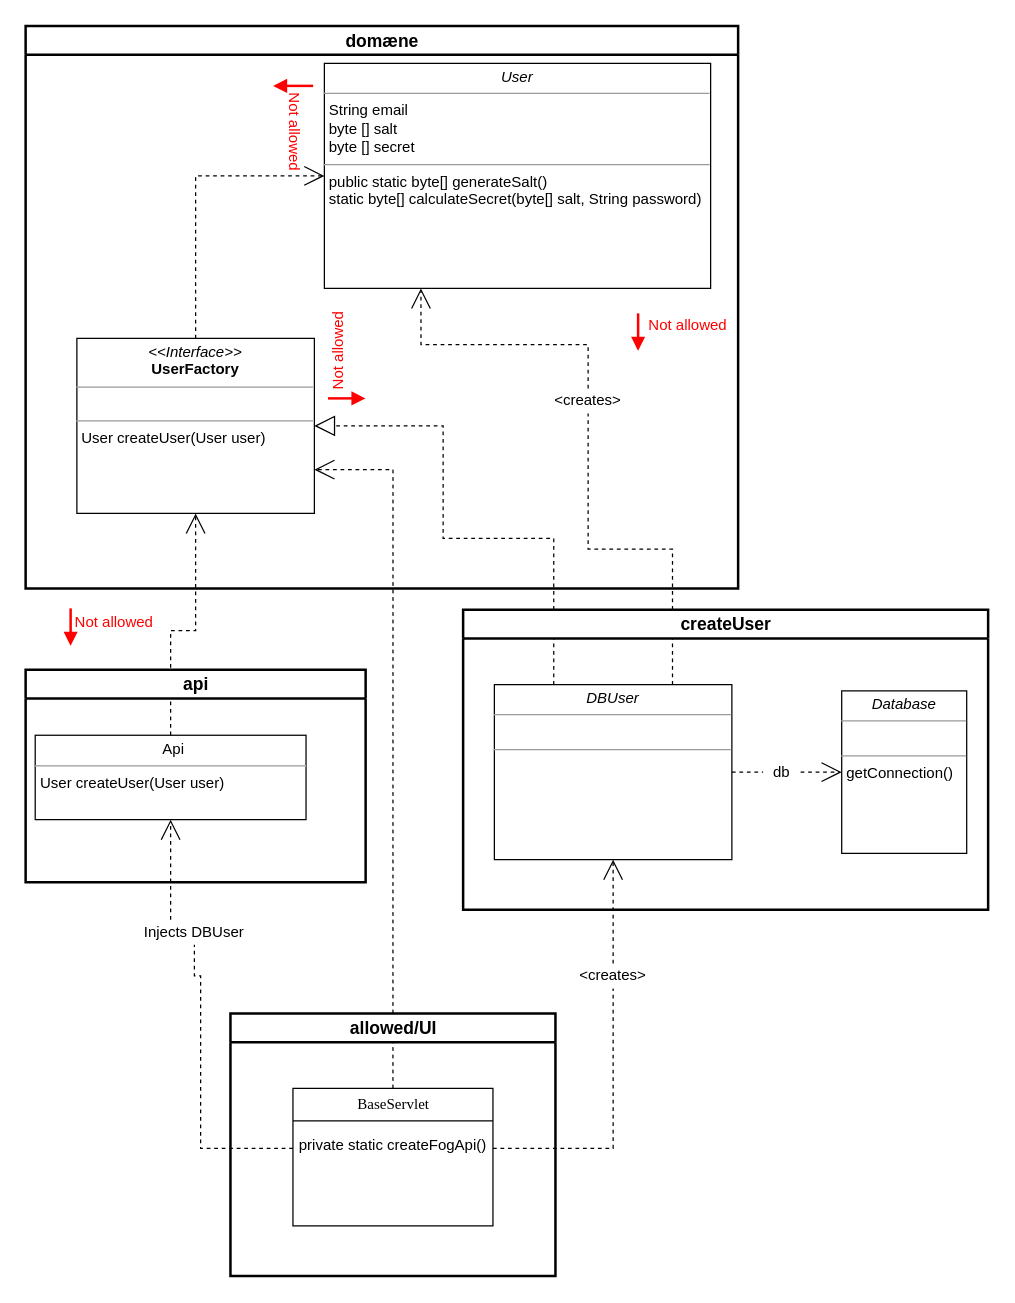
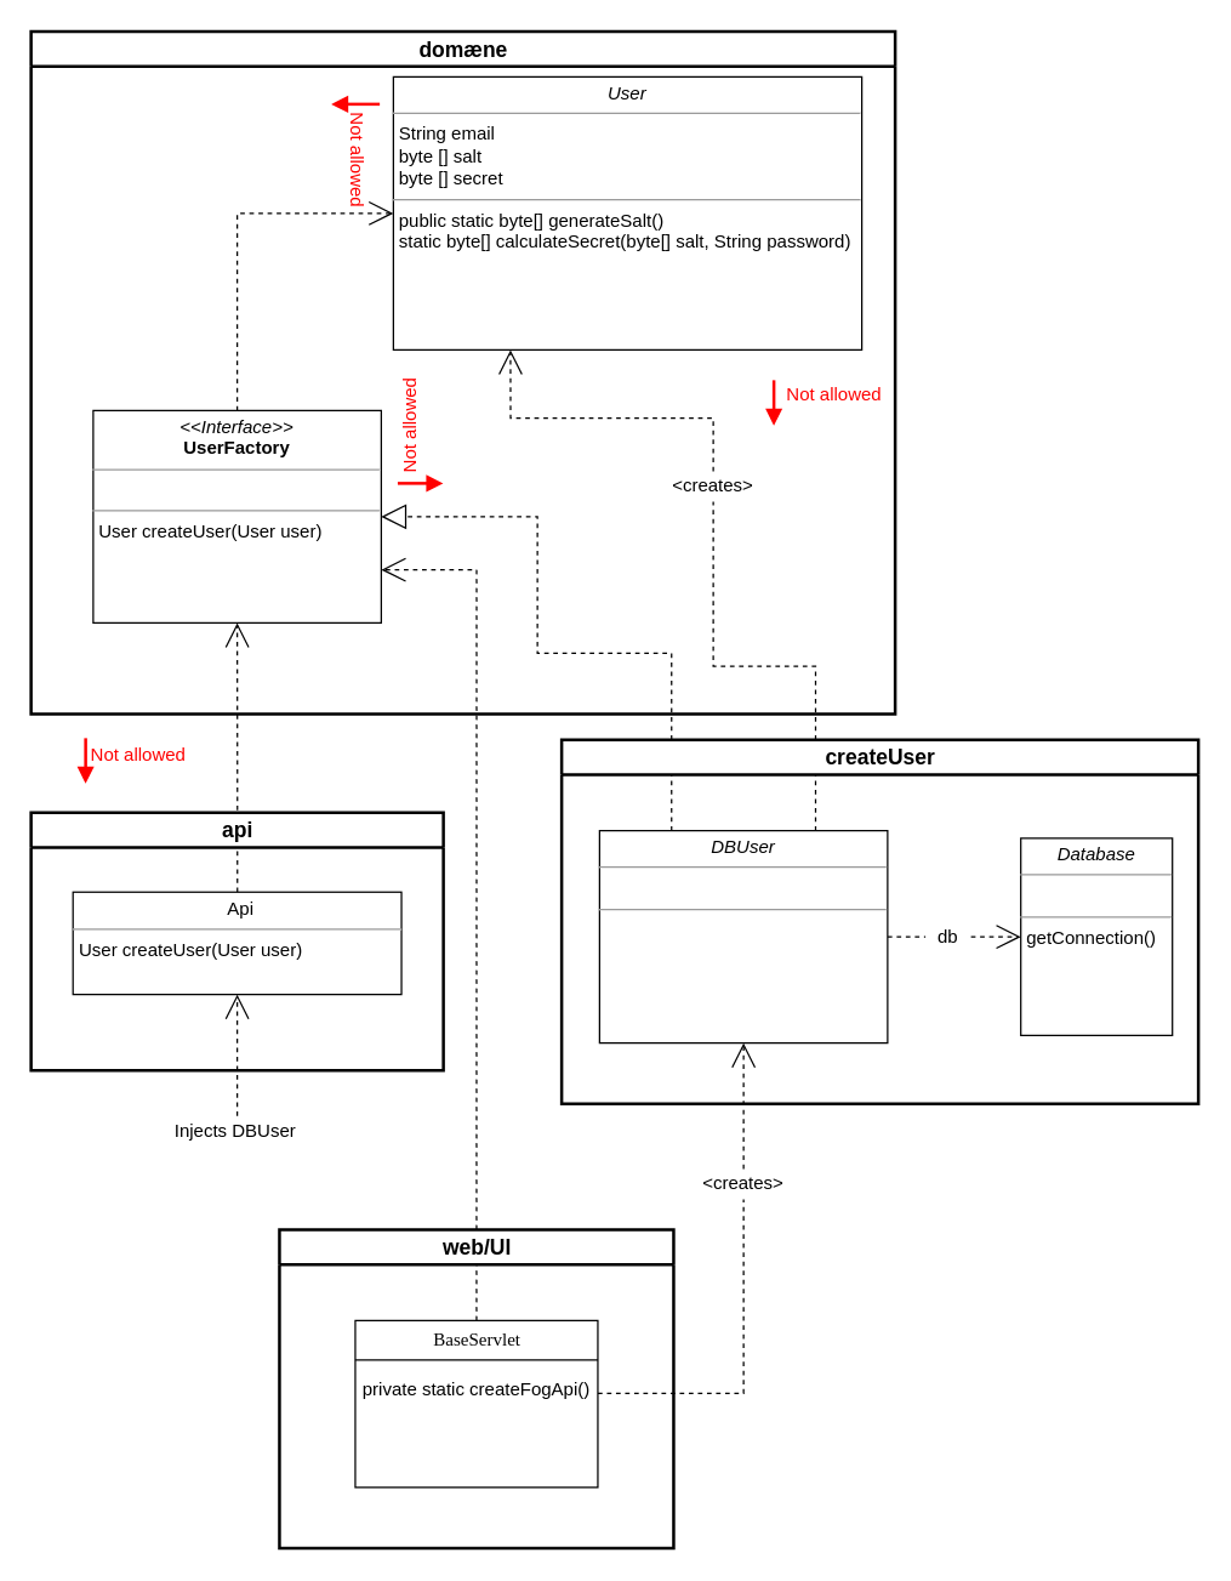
- <mxCell id="18" value="&lt;p style=&quot;margin: 0px ; margin-top: 4px ; text-align: center&quot;&gt;&lt;/p&gt;&lt;p style=&quot;text-align: center ; margin: 0px 0px 0px 4px&quot;&gt;Api&lt;/p&gt;&lt;hr size=&quot;1&quot;&gt;&lt;p style=&quot;margin: 0px ; margin-left: 4px&quot;&gt;User createUser(User user&lt;span&gt;)&lt;/span&gt;&lt;/p&gt;" style="verticalAlign=top;align=left;overflow=fill;fontSize=12;fontFamily=Helvetica;html=1;rounded=0;shadow=0;comic=0;labelBackgroundColor=none;strokeWidth=1" parent="17" vertex="1"><mxGeometry x="7.66" y="52.5" width="216.67" height="67.5" as="geometry" /></mxCell>
+ <mxCell id="18" value="&lt;p style=&quot;margin: 0px ; margin-top: 4px ; text-align: center&quot;&gt;&lt;/p&gt;&lt;p style=&quot;text-align: center ; margin: 0px 0px 0px 4px&quot;&gt;Api&lt;/p&gt;&lt;hr size=&quot;1&quot;&gt;&lt;p style=&quot;margin: 0px ; margin-left: 4px&quot;&gt;User createUser(User user&lt;span&gt;)&lt;/span&gt;&lt;/p&gt;" style="verticalAlign=top;align=left;overflow=fill;fontSize=12;fontFamily=Helvetica;html=1;rounded=0;shadow=0;comic=0;labelBackgroundColor=none;strokeWidth=1" parent="17" vertex="1"><mxGeometry x="27.66" y="52.5" width="216.67" height="67.5" as="geometry" /></mxCell>
- <mxCell id="14" value="allowed/UI" style="swimlane;rounded=0;shadow=0;strokeWidth=2;fillColor=#ffffff;fontFamily=Helvetica;fontSize=14;align=center;html=1;strokeColor=#000000;" parent="1" vertex="1"><mxGeometry x="183.86" y="810" width="260" height="210" as="geometry"><mxRectangle x="223" y="900" width="100" height="23" as="alternateBounds" /></mxGeometry></mxCell>
+ <mxCell id="14" value="web/UI" style="swimlane;rounded=0;shadow=0;strokeWidth=2;fillColor=#ffffff;fontFamily=Helvetica;fontSize=14;align=center;html=1;strokeColor=#000000;" parent="1" vertex="1"><mxGeometry x="183.86" y="810" width="260" height="210" as="geometry"><mxRectangle x="223" y="900" width="100" height="23" as="alternateBounds" /></mxGeometry></mxCell>
- <mxCell id="12" style="edgeStyle=orthogonalEdgeStyle;rounded=0;orthogonalLoop=1;jettySize=auto;html=1;entryX=0.5;entryY=1;entryDx=0;entryDy=0;dashed=1;endArrow=none;endFill=0;endSize=14;strokeWidth=1;" parent="1" source="16" target="11" edge="1"><mxGeometry relative="1" as="geometry"><Array as="points"><mxPoint x="160" y="918" /><mxPoint x="160" y="780" /></Array></mxGeometry></mxCell>
